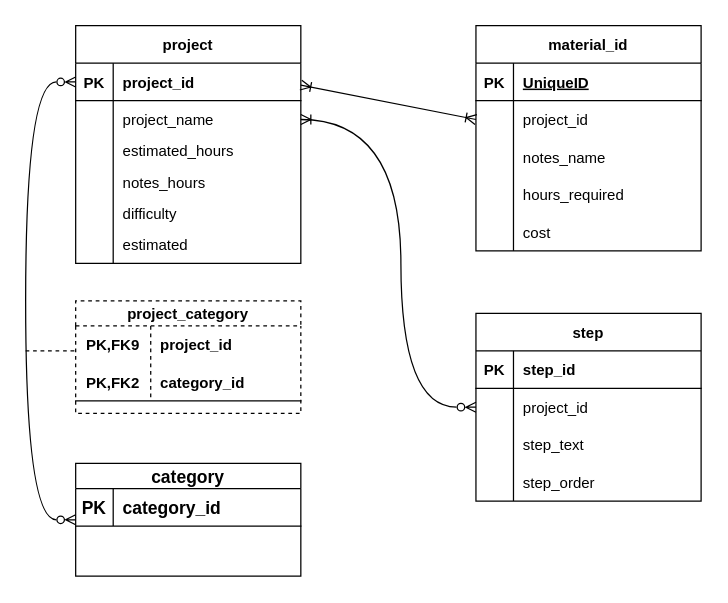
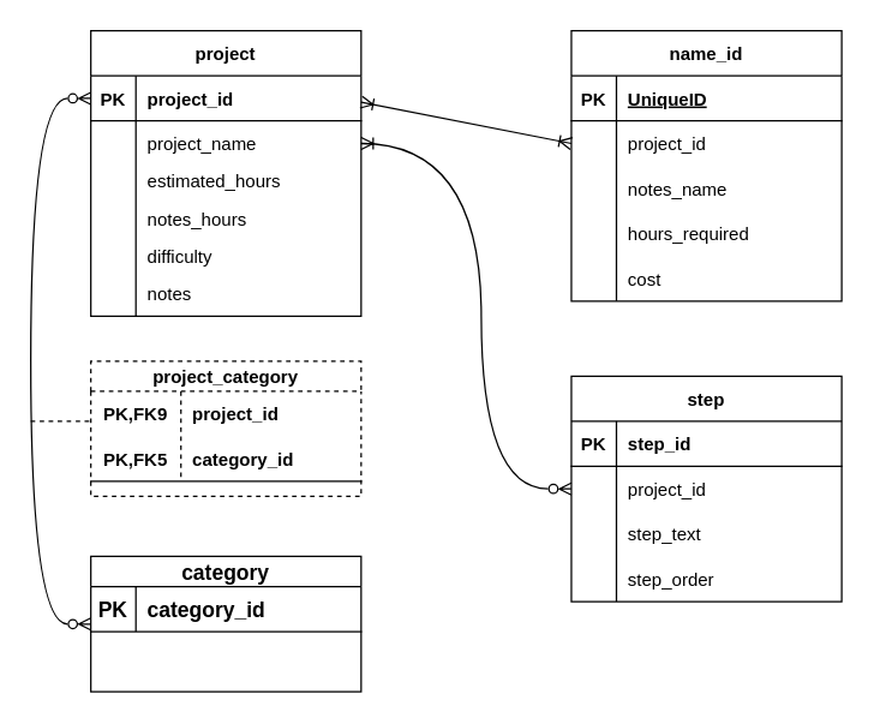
- <mxCell id="27" value="material_id" style="shape=table;startSize=30;container=1;collapsible=1;childLayout=tableLayout;fixedRows=1;rowLines=0;fontStyle=1;align=center;resizeLast=1;" vertex="1" parent="1"><mxGeometry x="380" y="20" width="180" height="180" as="geometry" /></mxCell>
+ <mxCell id="27" value="name_id" style="shape=table;startSize=30;container=1;collapsible=1;childLayout=tableLayout;fixedRows=1;rowLines=0;fontStyle=1;align=center;resizeLast=1;" vertex="1" parent="1"><mxGeometry x="380" y="20" width="180" height="180" as="geometry" /></mxCell>
- <mxCell id="26" value="estimated" style="shape=partialRectangle;connectable=0;fillColor=none;top=0;left=0;bottom=0;right=0;align=left;spacingLeft=6;overflow=hidden;" vertex="1" parent="24"><mxGeometry x="30" width="150" height="30" as="geometry"><mxRectangle width="150" height="30" as="alternateBounds" /></mxGeometry></mxCell>
+ <mxCell id="26" value="notes" style="shape=partialRectangle;connectable=0;fillColor=none;top=0;left=0;bottom=0;right=0;align=left;spacingLeft=6;overflow=hidden;" vertex="1" parent="24"><mxGeometry x="30" width="150" height="30" as="geometry"><mxRectangle width="150" height="30" as="alternateBounds" /></mxGeometry></mxCell>
- <mxCell id="61" value="PK,FK2" style="shape=partialRectangle;connectable=0;fillColor=none;top=0;left=0;bottom=0;right=0;fontStyle=1;overflow=hidden;" vertex="1" parent="60"><mxGeometry width="60" height="30" as="geometry"><mxRectangle width="60" height="30" as="alternateBounds" /></mxGeometry></mxCell>
+ <mxCell id="61" value="PK,FK5" style="shape=partialRectangle;connectable=0;fillColor=none;top=0;left=0;bottom=0;right=0;fontStyle=1;overflow=hidden;" vertex="1" parent="60"><mxGeometry width="60" height="30" as="geometry"><mxRectangle width="60" height="30" as="alternateBounds" /></mxGeometry></mxCell>
